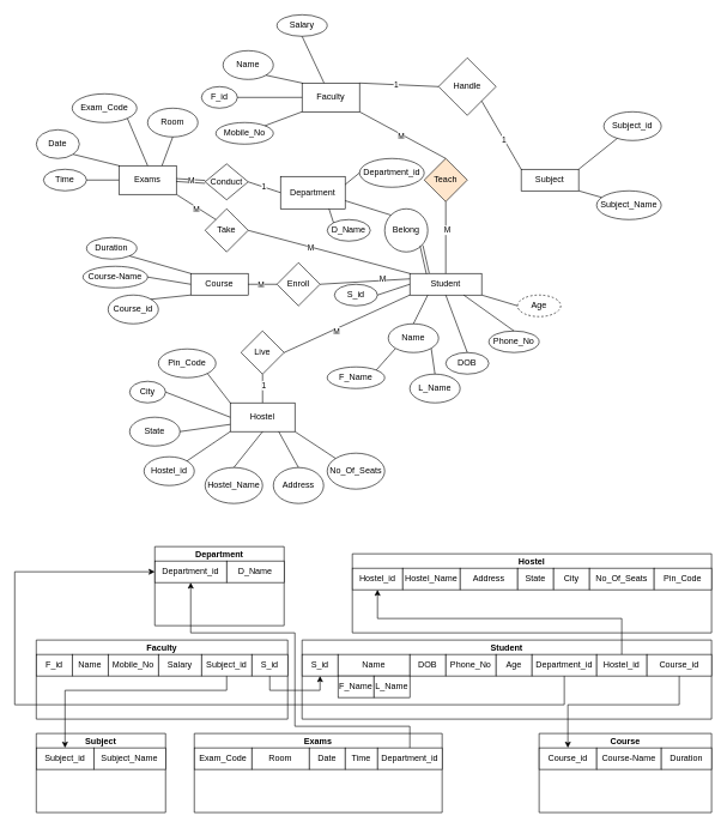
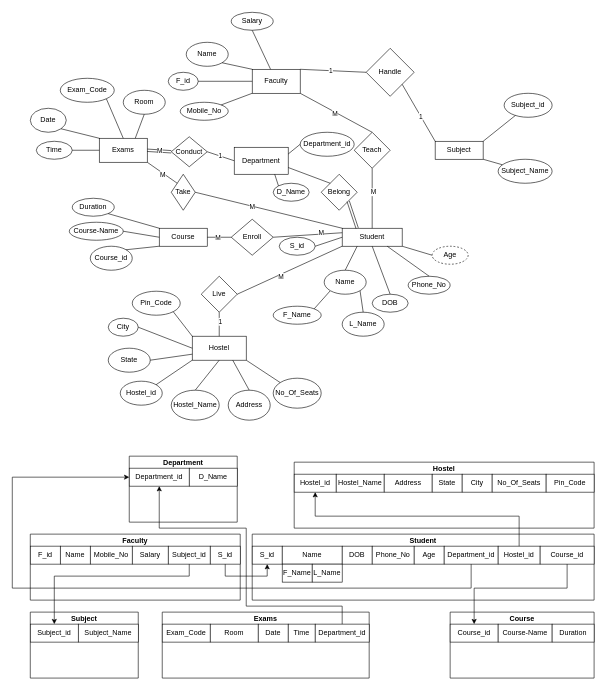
- <mxCell id="13" value="Teach" style="rhombus;whiteSpace=wrap;html=1;fillColor=#ffe6cc;" vertex="1" parent="1"><mxGeometry x="590" y="220" width="60" height="60" as="geometry" /></mxCell>
+ <mxCell id="13" value="Teach" style="rhombus;whiteSpace=wrap;html=1;" vertex="1" parent="1"><mxGeometry x="590" y="220" width="60" height="60" as="geometry" /></mxCell>
- <mxCell id="34" value="Take" style="rhombus;whiteSpace=wrap;html=1;" vertex="1" parent="1"><mxGeometry x="285" y="290" width="60" height="60" as="geometry" /></mxCell>
+ <mxCell id="34" value="Take" style="rhombus;whiteSpace=wrap;html=1;" vertex="1" parent="1"><mxGeometry x="285" y="290" width="40" height="60" as="geometry" /></mxCell>
- <mxCell id="33" value="Belong" style="ellipse;whiteSpace=wrap;html=1;" vertex="1" parent="1"><mxGeometry x="535" y="290" width="60" height="60" as="geometry" /></mxCell>
+ <mxCell id="33" value="Belong" style="rhombus;whiteSpace=wrap;html=1;" vertex="1" parent="1"><mxGeometry x="535" y="290" width="60" height="60" as="geometry" /></mxCell>
- <mxCell id="32" value="Enroll" style="rhombus;whiteSpace=wrap;html=1;" vertex="1" parent="1"><mxGeometry x="385" y="365" width="60" height="60" as="geometry" /></mxCell>
+ <mxCell id="32" value="Enroll" style="rhombus;whiteSpace=wrap;html=1;" vertex="1" parent="1"><mxGeometry x="385" y="365" width="70" height="60" as="geometry" /></mxCell>
